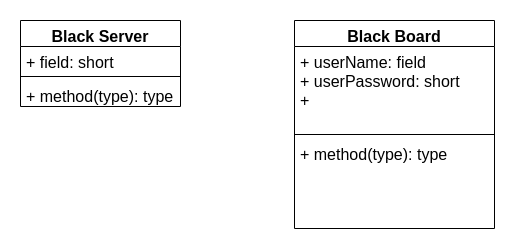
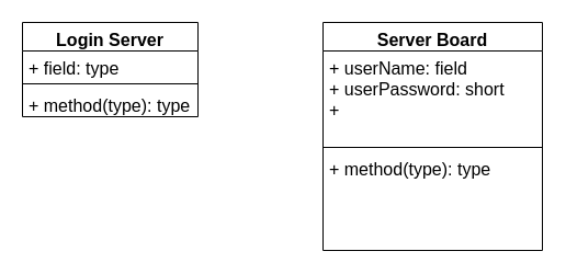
- <mxCell id="2" value="Black Server" style="swimlane;fontStyle=1;align=center;verticalAlign=top;childLayout=stackLayout;horizontal=1;startSize=26;horizontalStack=0;resizeParent=1;resizeParentMax=0;resizeLast=0;collapsible=1;marginBottom=0;fontSize=16;" parent="1" vertex="1"><mxGeometry x="20" y="20" width="160" height="86" as="geometry" /></mxCell>
+ <mxCell id="2" value="Login Server" style="swimlane;fontStyle=1;align=center;verticalAlign=top;childLayout=stackLayout;horizontal=1;startSize=26;horizontalStack=0;resizeParent=1;resizeParentMax=0;resizeLast=0;collapsible=1;marginBottom=0;fontSize=16;" parent="1" vertex="1"><mxGeometry x="20" y="20" width="160" height="86" as="geometry" /></mxCell>
- <mxCell id="6" value="Black Board" style="swimlane;fontStyle=1;align=center;verticalAlign=top;childLayout=stackLayout;horizontal=1;startSize=26;horizontalStack=0;resizeParent=1;resizeParentMax=0;resizeLast=0;collapsible=1;marginBottom=0;fontSize=16;fillColor=default;" parent="1" vertex="1"><mxGeometry x="294" y="20" width="200" height="208" as="geometry" /></mxCell>
+ <mxCell id="6" value="Server Board" style="swimlane;fontStyle=1;align=center;verticalAlign=top;childLayout=stackLayout;horizontal=1;startSize=26;horizontalStack=0;resizeParent=1;resizeParentMax=0;resizeLast=0;collapsible=1;marginBottom=0;fontSize=16;fillColor=default;" parent="1" vertex="1"><mxGeometry x="294" y="20" width="200" height="208" as="geometry" /></mxCell>
- <mxCell id="3" value="+ field: short" style="text;strokeColor=none;fillColor=none;align=left;verticalAlign=top;spacingLeft=4;spacingRight=4;overflow=hidden;rotatable=0;points=[[0,0.5],[1,0.5]];portConstraint=eastwest;fontSize=16;" parent="2" vertex="1"><mxGeometry y="26" width="160" height="26" as="geometry" /></mxCell>
+ <mxCell id="3" value="+ field: type" style="text;strokeColor=none;fillColor=none;align=left;verticalAlign=top;spacingLeft=4;spacingRight=4;overflow=hidden;rotatable=0;points=[[0,0.5],[1,0.5]];portConstraint=eastwest;fontSize=16;" parent="2" vertex="1"><mxGeometry y="26" width="160" height="26" as="geometry" /></mxCell>
